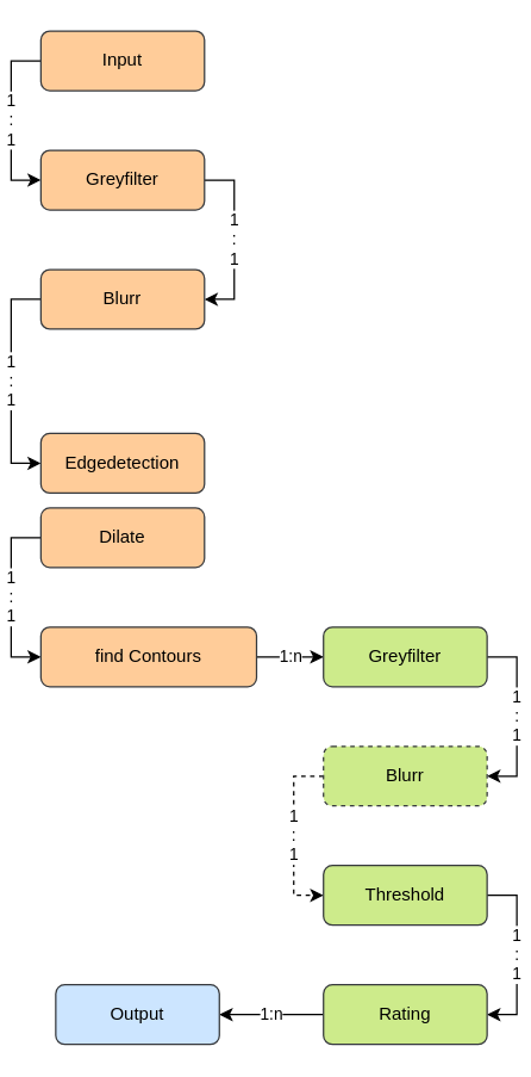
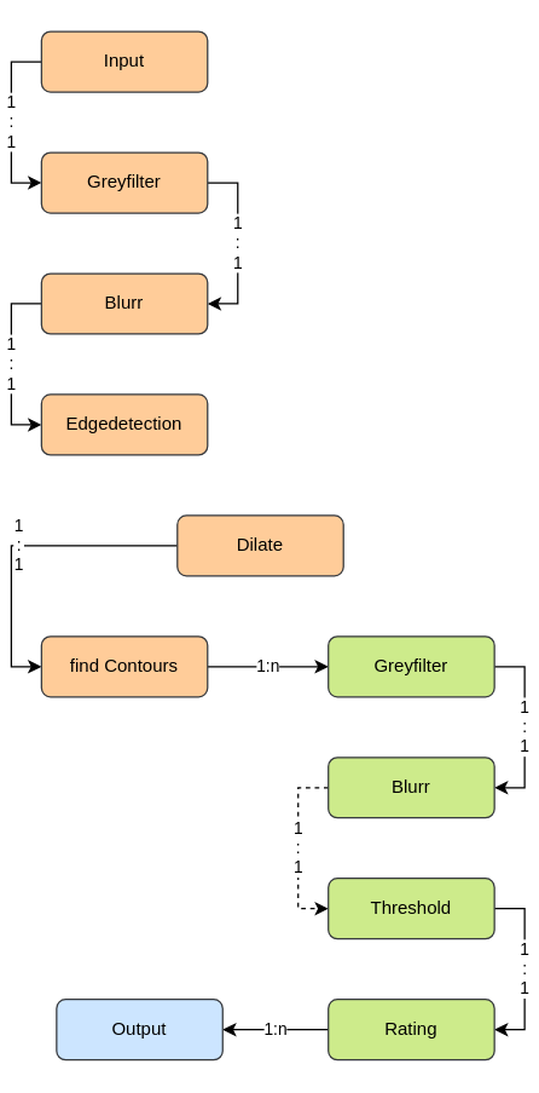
- <mxCell id="8" value="Edgedetection" style="rounded=1;whiteSpace=wrap;html=1;fillColor=#ffcc99;strokeColor=#36393d;gradientColor=none;shadow=0;comic=0;glass=0;" vertex="1" parent="1"><mxGeometry x="20" y="290" width="110" height="40" as="geometry" /></mxCell>
+ <mxCell id="8" value="Edgedetection" style="rounded=1;whiteSpace=wrap;html=1;fillColor=#ffcc99;strokeColor=#36393d;gradientColor=none;shadow=0;comic=0;glass=0;" vertex="1" parent="1"><mxGeometry x="20" y="260" width="110" height="40" as="geometry" /></mxCell>
- <mxCell id="10" value="Dilate" style="rounded=1;whiteSpace=wrap;html=1;fillColor=#ffcc99;strokeColor=#36393d;gradientColor=none;shadow=0;comic=0;glass=0;" vertex="1" parent="1"><mxGeometry x="20" y="340" width="110" height="40" as="geometry" /></mxCell>
+ <mxCell id="10" value="Dilate" style="rounded=1;whiteSpace=wrap;html=1;fillColor=#ffcc99;strokeColor=#36393d;gradientColor=none;shadow=0;comic=0;glass=0;" vertex="1" parent="1"><mxGeometry x="110" y="340" width="110" height="40" as="geometry" /></mxCell>
- <mxCell id="12" value="find Contours" style="rounded=1;whiteSpace=wrap;html=1;fillColor=#ffcc99;strokeColor=#36393d;gradientColor=none;shadow=0;comic=0;glass=0;" vertex="1" parent="1"><mxGeometry x="20" y="420" width="145" height="40" as="geometry" /></mxCell>
+ <mxCell id="12" value="find Contours" style="rounded=1;whiteSpace=wrap;html=1;fillColor=#ffcc99;strokeColor=#36393d;gradientColor=none;shadow=0;comic=0;glass=0;" vertex="1" parent="1"><mxGeometry x="20" y="420" width="110" height="40" as="geometry" /></mxCell>
- <mxCell id="16" value="Blurr" style="rounded=1;whiteSpace=wrap;html=1;fillColor=#cdeb8b;strokeColor=#36393d;shadow=0;comic=0;glass=0;dashed=1;" vertex="1" parent="1"><mxGeometry x="210" y="500" width="110" height="40" as="geometry" /></mxCell>
+ <mxCell id="16" value="Blurr" style="rounded=1;whiteSpace=wrap;html=1;fillColor=#cdeb8b;strokeColor=#36393d;shadow=0;comic=0;glass=0;" vertex="1" parent="1"><mxGeometry x="210" y="500" width="110" height="40" as="geometry" /></mxCell>
